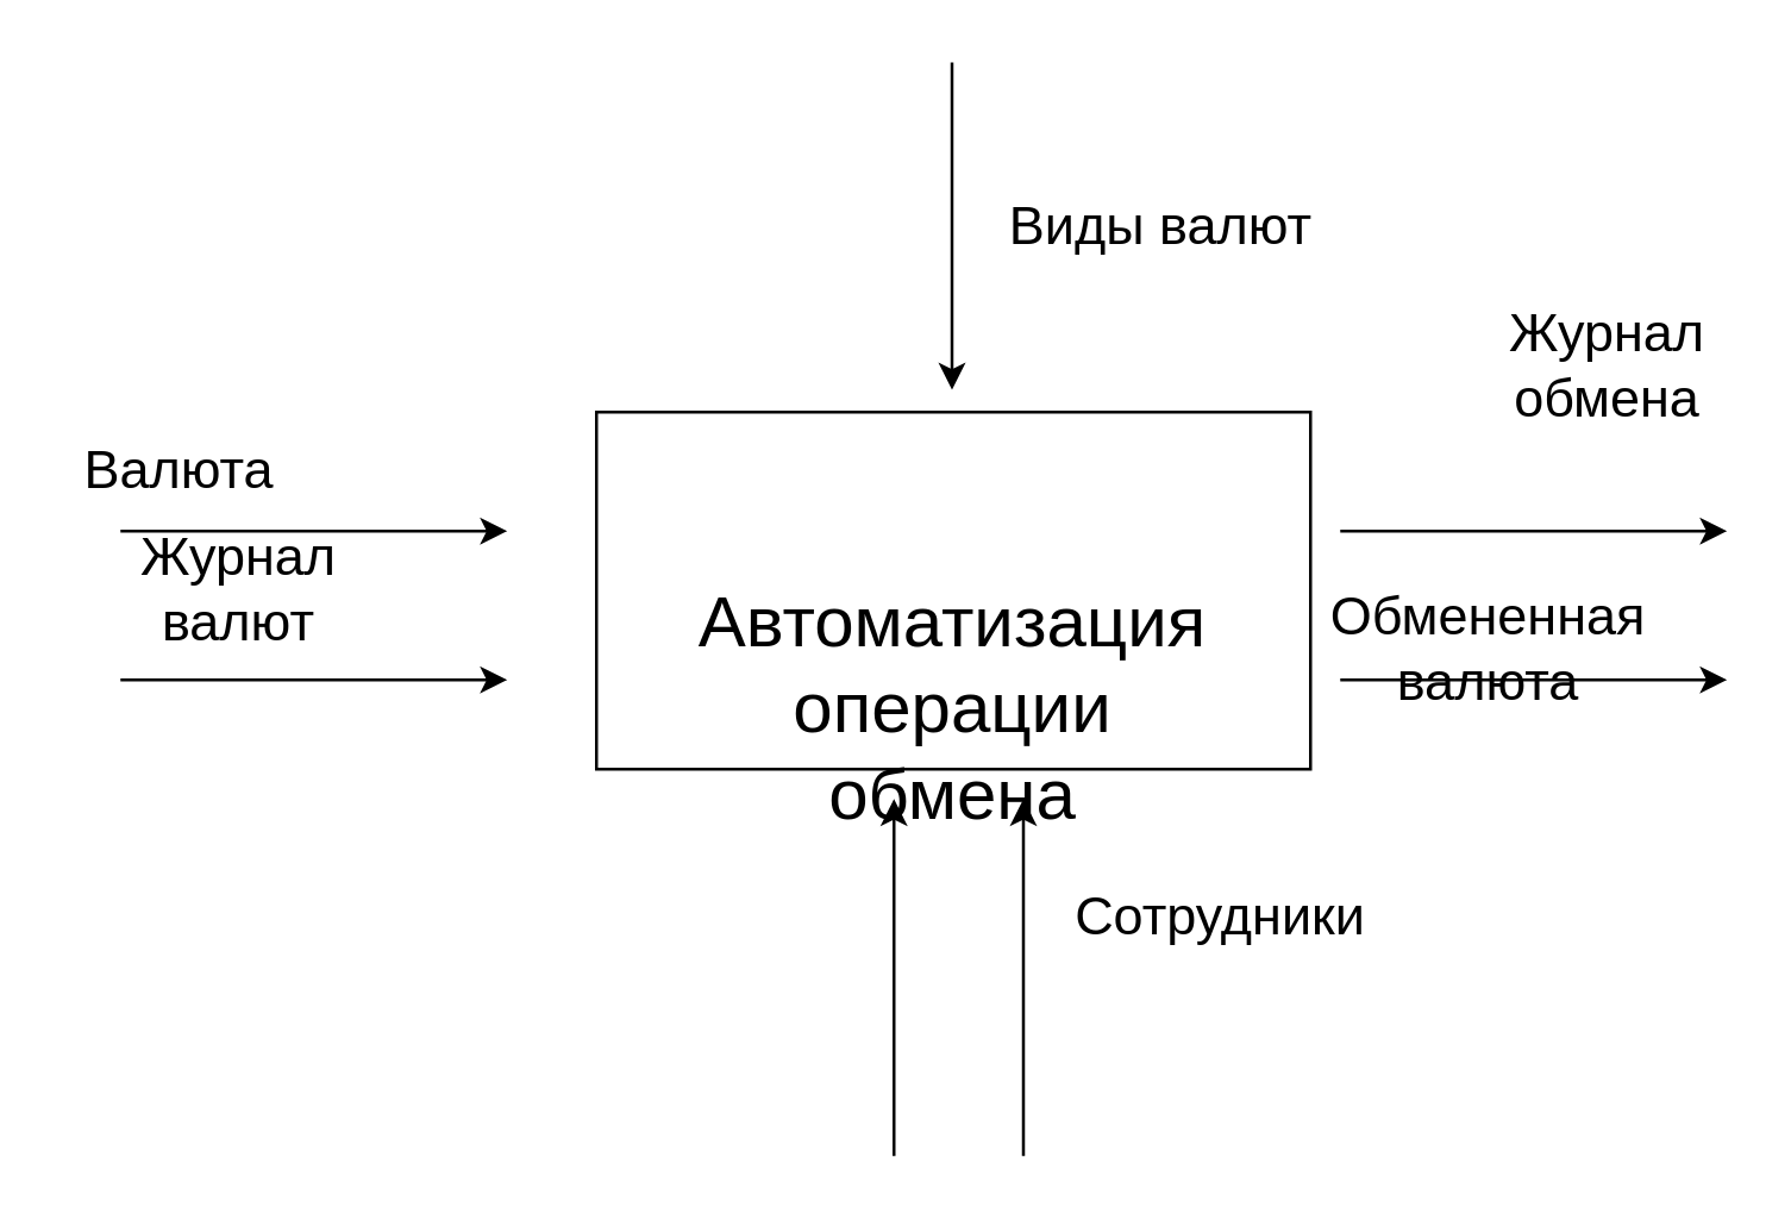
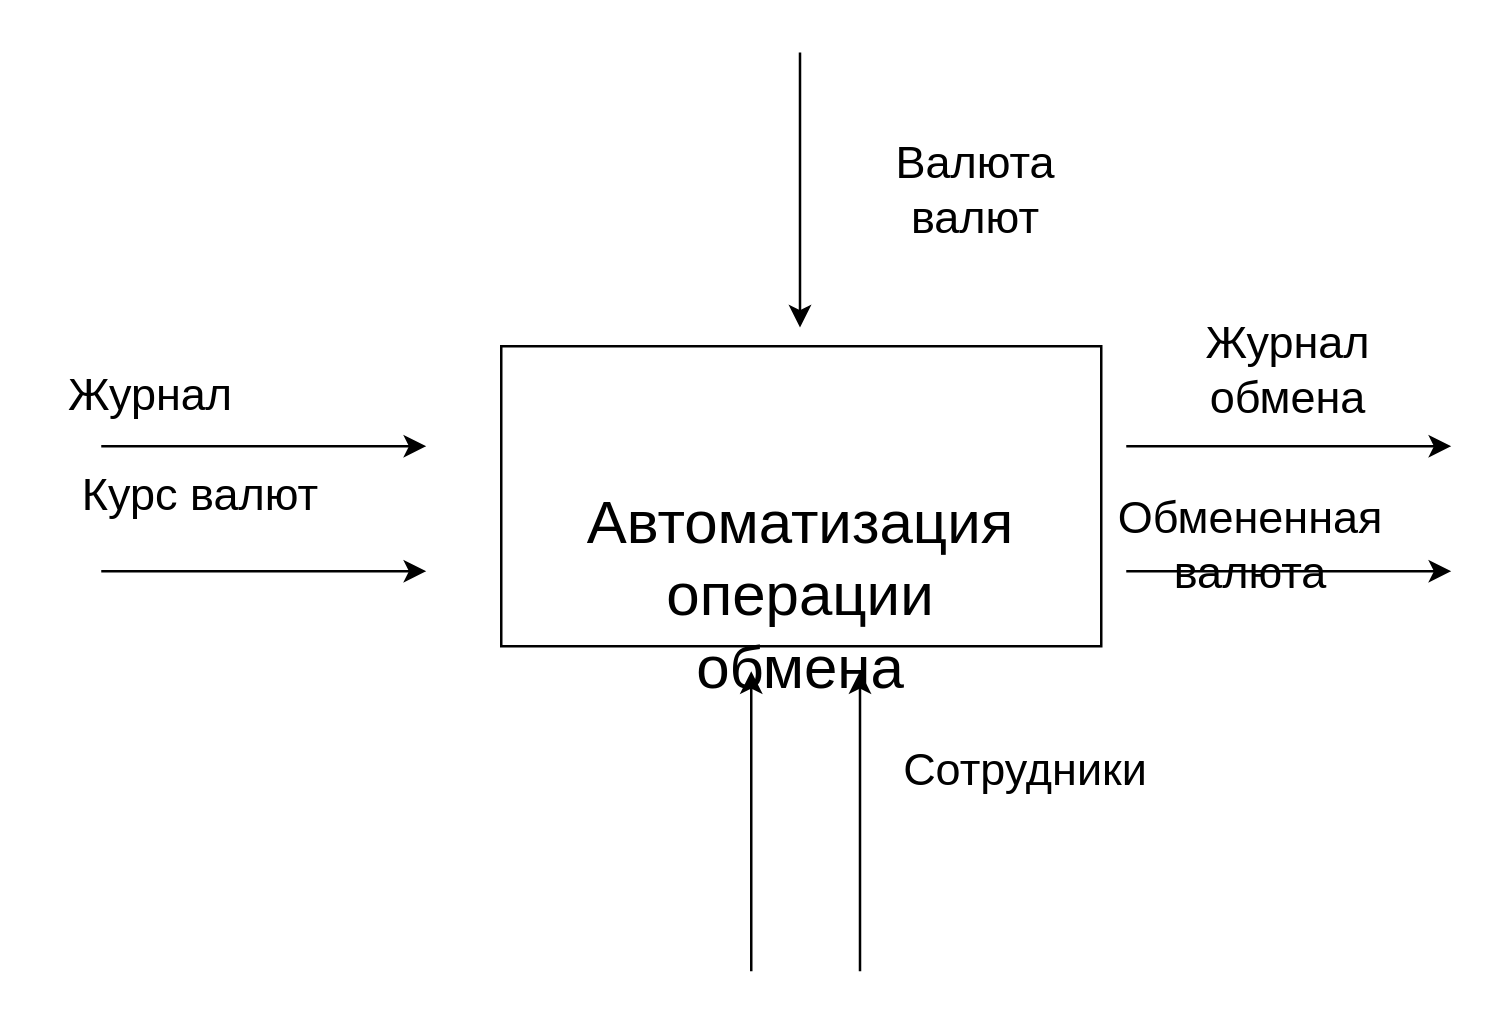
- <mxCell id="12" value="&lt;p style=&quot;font-size: 18px&quot;&gt;Виды валют&lt;/p&gt;" style="text;html=1;strokeColor=none;fillColor=none;align=center;verticalAlign=middle;whiteSpace=wrap;rounded=0;direction=south;" vertex="1" parent="1"><mxGeometry x="330" y="48" width="120" height="55" as="geometry" /></mxCell>
+ <mxCell id="12" value="&lt;p style=&quot;font-size: 18px&quot;&gt;Валюта валют&lt;/p&gt;" style="text;html=1;strokeColor=none;fillColor=none;align=center;verticalAlign=middle;whiteSpace=wrap;rounded=0;direction=south;" vertex="1" parent="1"><mxGeometry x="330" y="48" width="120" height="55" as="geometry" /></mxCell>
- <mxCell id="14" value="&lt;p style=&quot;font-size: 18px&quot;&gt;Журнал обмена&lt;/p&gt;" style="text;html=1;strokeColor=none;fillColor=none;align=center;verticalAlign=middle;whiteSpace=wrap;rounded=0;" vertex="1" parent="1"><mxGeometry x="505" y="113" width="70" height="20" as="geometry" /></mxCell>
+ <mxCell id="14" value="&lt;p style=&quot;font-size: 18px&quot;&gt;Журнал обмена&lt;/p&gt;" style="text;html=1;strokeColor=none;fillColor=none;align=center;verticalAlign=middle;whiteSpace=wrap;rounded=0;" vertex="1" parent="1"><mxGeometry x="480" y="138" width="70" height="20" as="geometry" /></mxCell>
- <mxCell id="10" value="&lt;p style=&quot;font-size: 18px&quot;&gt;Валюта&lt;/p&gt;" style="text;html=1;strokeColor=none;fillColor=none;align=center;verticalAlign=middle;whiteSpace=wrap;rounded=0;" vertex="1" parent="1"><mxGeometry x="40" y="148" width="40" height="20" as="geometry" /></mxCell>
+ <mxCell id="10" value="&lt;p style=&quot;font-size: 18px&quot;&gt;Журнал&lt;/p&gt;" style="text;html=1;strokeColor=none;fillColor=none;align=center;verticalAlign=middle;whiteSpace=wrap;rounded=0;" vertex="1" parent="1"><mxGeometry x="40" y="148" width="40" height="20" as="geometry" /></mxCell>
- <mxCell id="11" value="&lt;p style=&quot;font-size: 18px&quot;&gt;Журнал валют&lt;/p&gt;" style="text;html=1;strokeColor=none;fillColor=none;align=center;verticalAlign=middle;whiteSpace=wrap;rounded=0;direction=south;" vertex="1" parent="1"><mxGeometry x="20" y="170.5" width="120" height="55" as="geometry" /></mxCell>
+ <mxCell id="11" value="&lt;p style=&quot;font-size: 18px&quot;&gt;Курс валют&lt;/p&gt;" style="text;html=1;strokeColor=none;fillColor=none;align=center;verticalAlign=middle;whiteSpace=wrap;rounded=0;direction=south;" vertex="1" parent="1"><mxGeometry x="20" y="170.5" width="120" height="55" as="geometry" /></mxCell>
